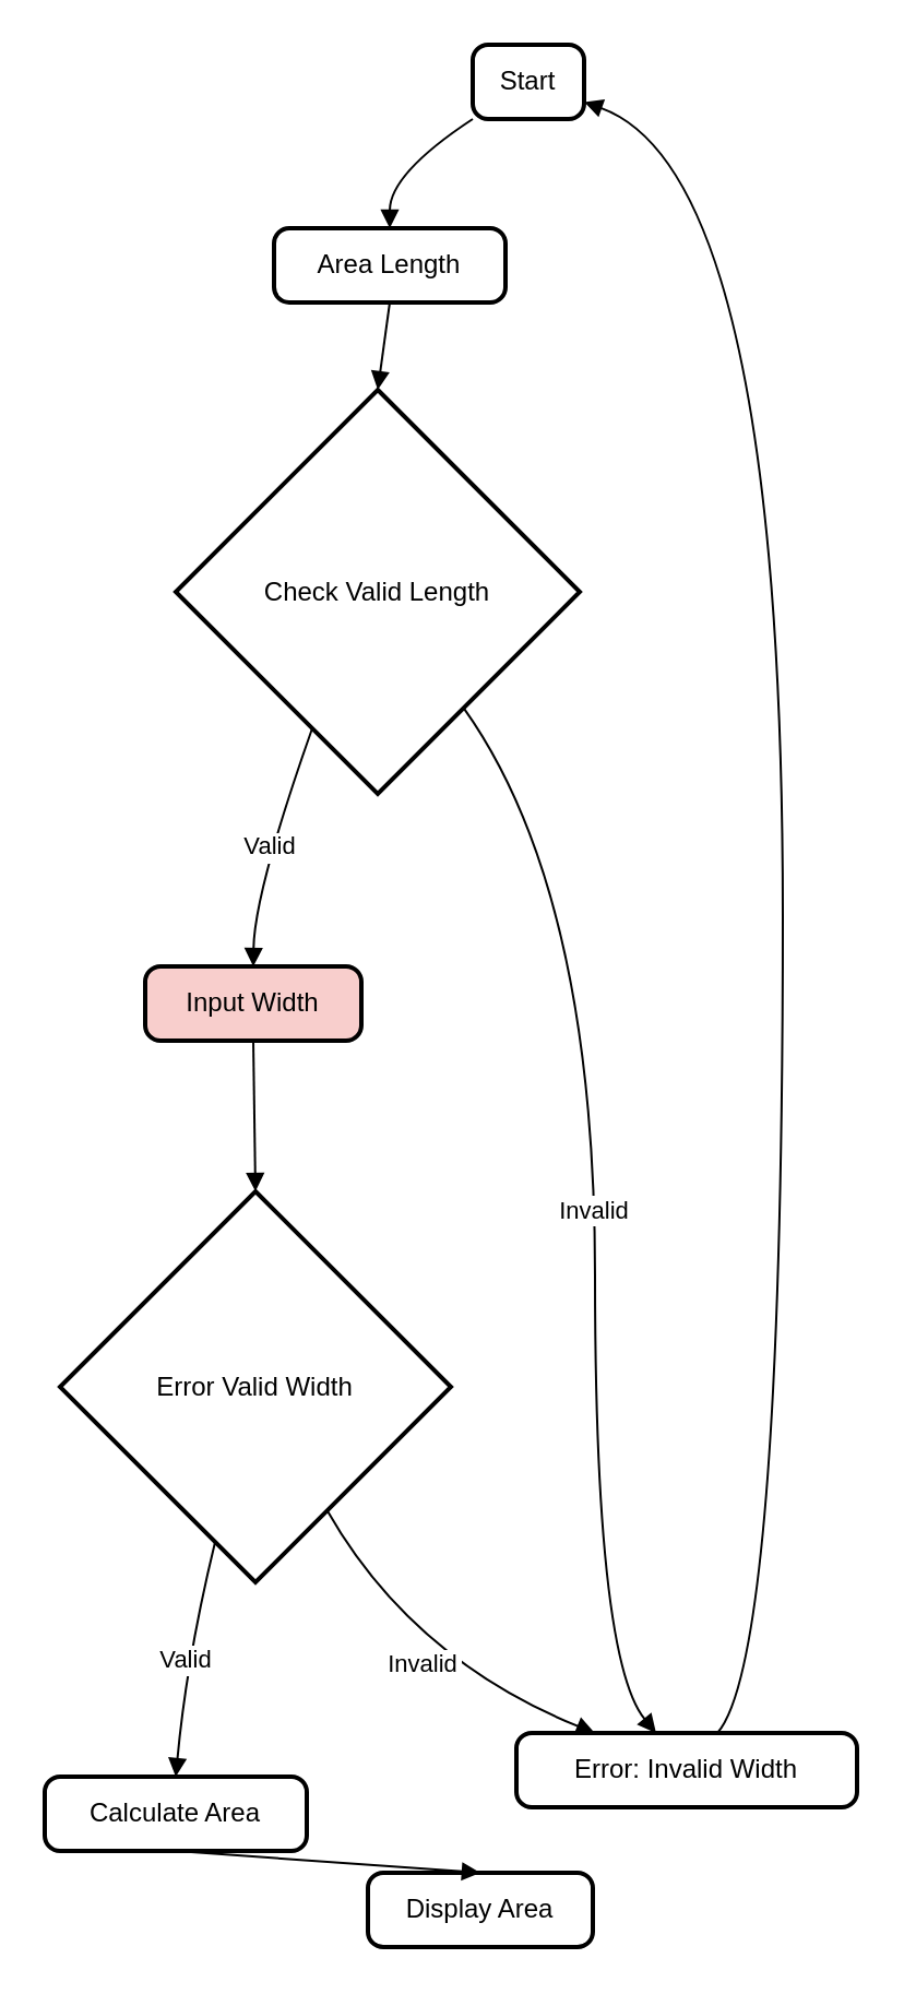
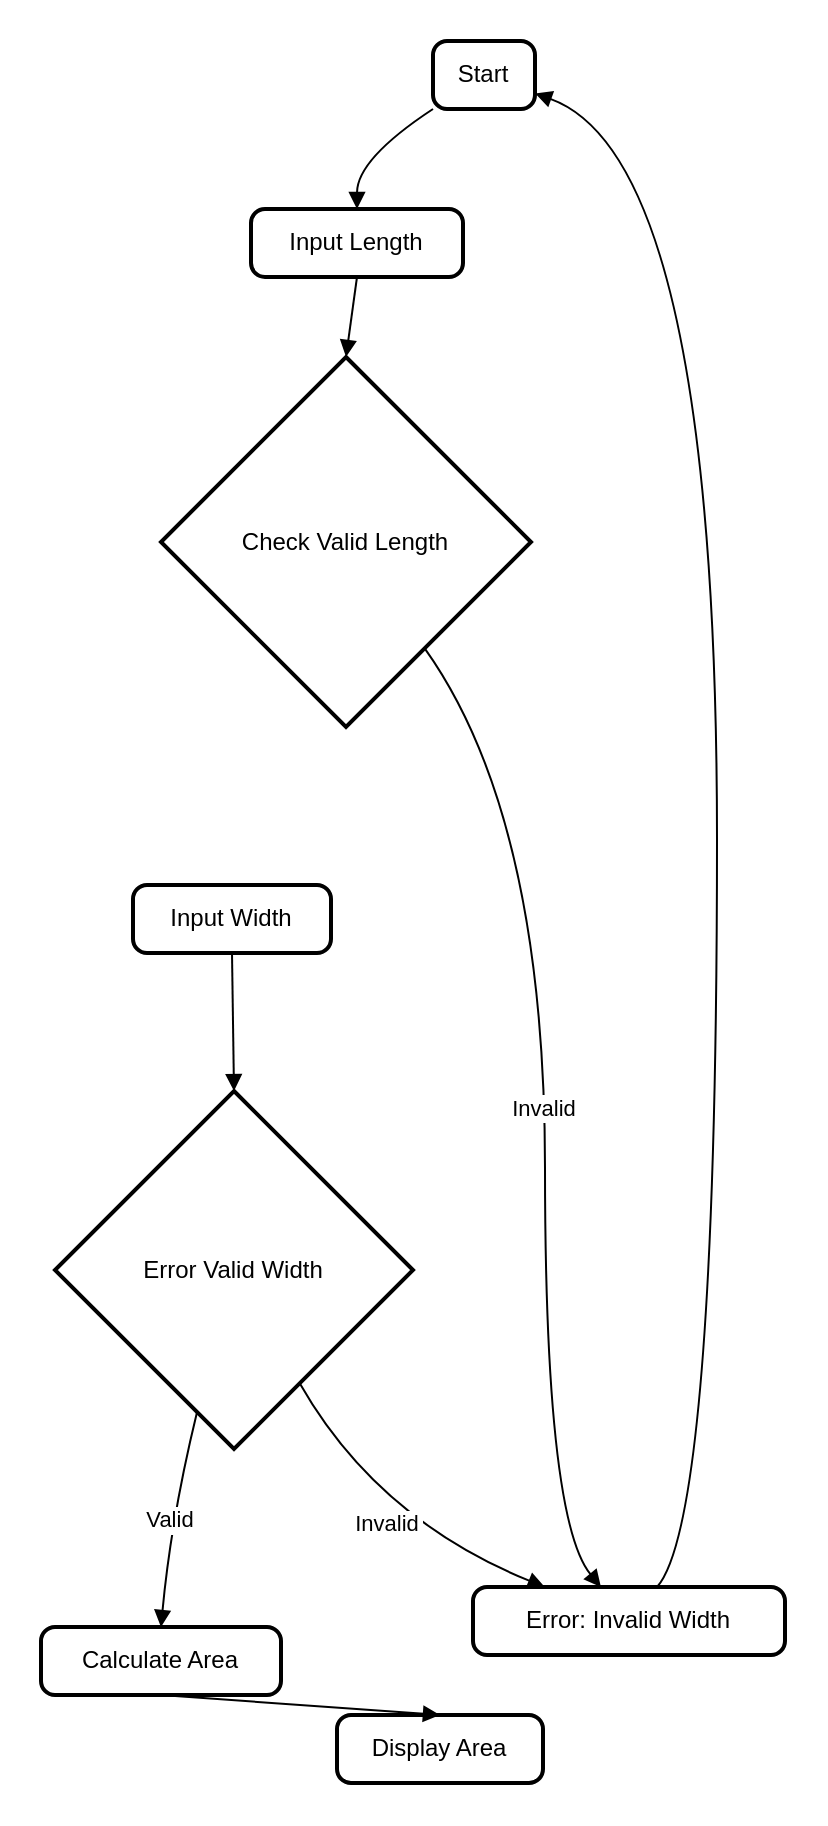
- <mxCell id="3" value="Area Length" style="rounded=1;absoluteArcSize=1;arcSize=14;whiteSpace=wrap;strokeWidth=2;" vertex="1" parent="1"><mxGeometry x="125" y="104" width="106" height="34" as="geometry" /></mxCell>
+ <mxCell id="3" value="Input Length" style="rounded=1;absoluteArcSize=1;arcSize=14;whiteSpace=wrap;strokeWidth=2;" vertex="1" parent="1"><mxGeometry x="125" y="104" width="106" height="34" as="geometry" /></mxCell>
- <mxCell id="12" value="Valid" style="curved=1;startArrow=none;endArrow=block;exitX=0.26;exitY=1;entryX=0.5;entryY=0.01;" edge="1" parent="1" source="4" target="5"><mxGeometry relative="1" as="geometry"><Array as="points"><mxPoint x="116" y="408" /></Array></mxGeometry></mxCell>
- <mxCell id="5" value="Input Width" style="rounded=1;absoluteArcSize=1;arcSize=14;whiteSpace=wrap;strokeWidth=2;fillColor=#f8cecc;" vertex="1" parent="1"><mxGeometry x="66" y="442" width="99" height="34" as="geometry" /></mxCell>
+ <mxCell id="5" value="Input Width" style="rounded=1;absoluteArcSize=1;arcSize=14;whiteSpace=wrap;strokeWidth=2;" vertex="1" parent="1"><mxGeometry x="66" y="442" width="99" height="34" as="geometry" /></mxCell>
